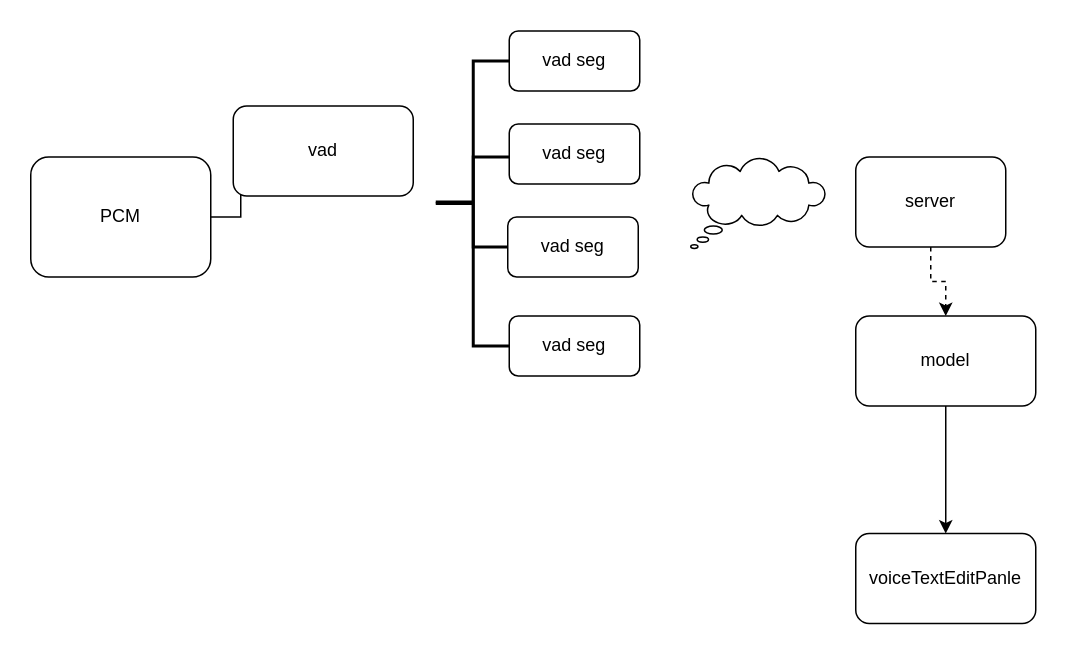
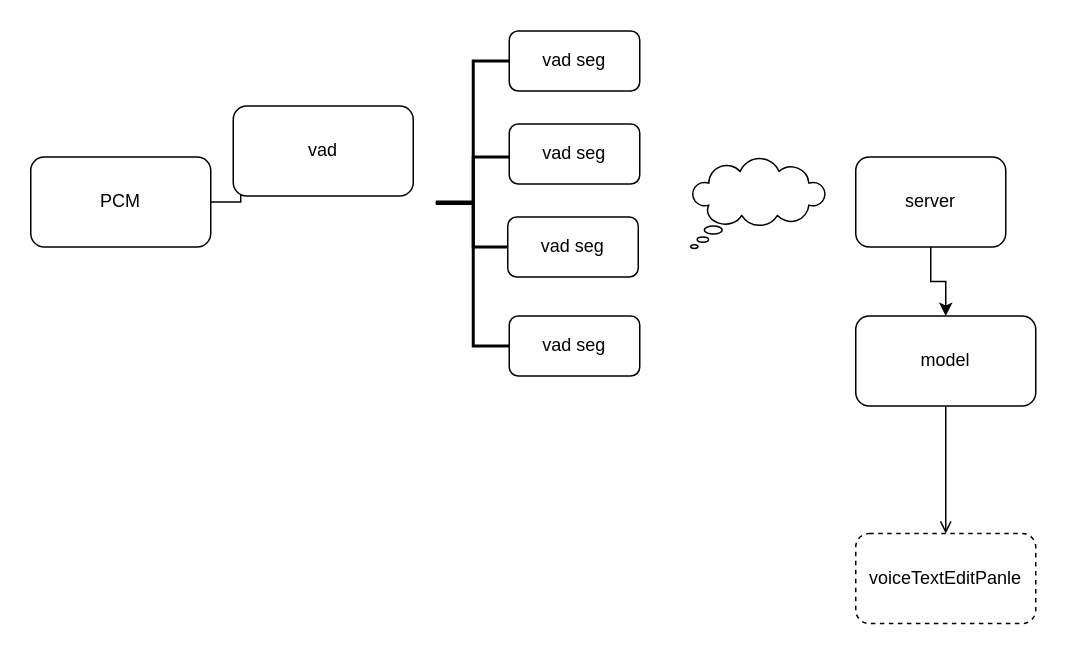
- <mxCell id="3" value="PCM" style="rounded=1;whiteSpace=wrap;html=1;" vertex="1" parent="1"><mxGeometry x="20" y="104" width="120" height="80" as="geometry" /></mxCell>
+ <mxCell id="3" value="PCM" style="rounded=1;whiteSpace=wrap;html=1;" vertex="1" parent="1"><mxGeometry x="20" y="104" width="120" height="60" as="geometry" /></mxCell>
- <mxCell id="12" style="edgeStyle=orthogonalEdgeStyle;rounded=0;orthogonalLoop=1;jettySize=auto;html=1;entryX=0.5;entryY=0;entryDx=0;entryDy=0;dashed=1;" edge="1" parent="1" source="13" target="15"><mxGeometry relative="1" as="geometry" /></mxCell>
+ <mxCell id="12" style="edgeStyle=orthogonalEdgeStyle;rounded=0;orthogonalLoop=1;jettySize=auto;html=1;entryX=0.5;entryY=0;entryDx=0;entryDy=0;" edge="1" parent="1" source="13" target="15"><mxGeometry relative="1" as="geometry" /></mxCell>
- <mxCell id="14" style="edgeStyle=orthogonalEdgeStyle;rounded=0;orthogonalLoop=1;jettySize=auto;html=1;entryX=0.5;entryY=0;entryDx=0;entryDy=0;" edge="1" parent="1" source="15" target="16"><mxGeometry relative="1" as="geometry" /></mxCell>
+ <mxCell id="14" style="edgeStyle=orthogonalEdgeStyle;rounded=0;orthogonalLoop=1;jettySize=auto;html=1;entryX=0.5;entryY=0;entryDx=0;entryDy=0;endArrow=open;" edge="1" parent="1" source="15" target="16"><mxGeometry relative="1" as="geometry" /></mxCell>
- <mxCell id="16" value="voiceTextEditPanle" style="rounded=1;whiteSpace=wrap;html=1;" vertex="1" parent="1"><mxGeometry x="570" y="355" width="120" height="60" as="geometry" /></mxCell>
+ <mxCell id="16" value="voiceTextEditPanle" style="rounded=1;whiteSpace=wrap;html=1;dashed=1;" vertex="1" parent="1"><mxGeometry x="570" y="355" width="120" height="60" as="geometry" /></mxCell>
